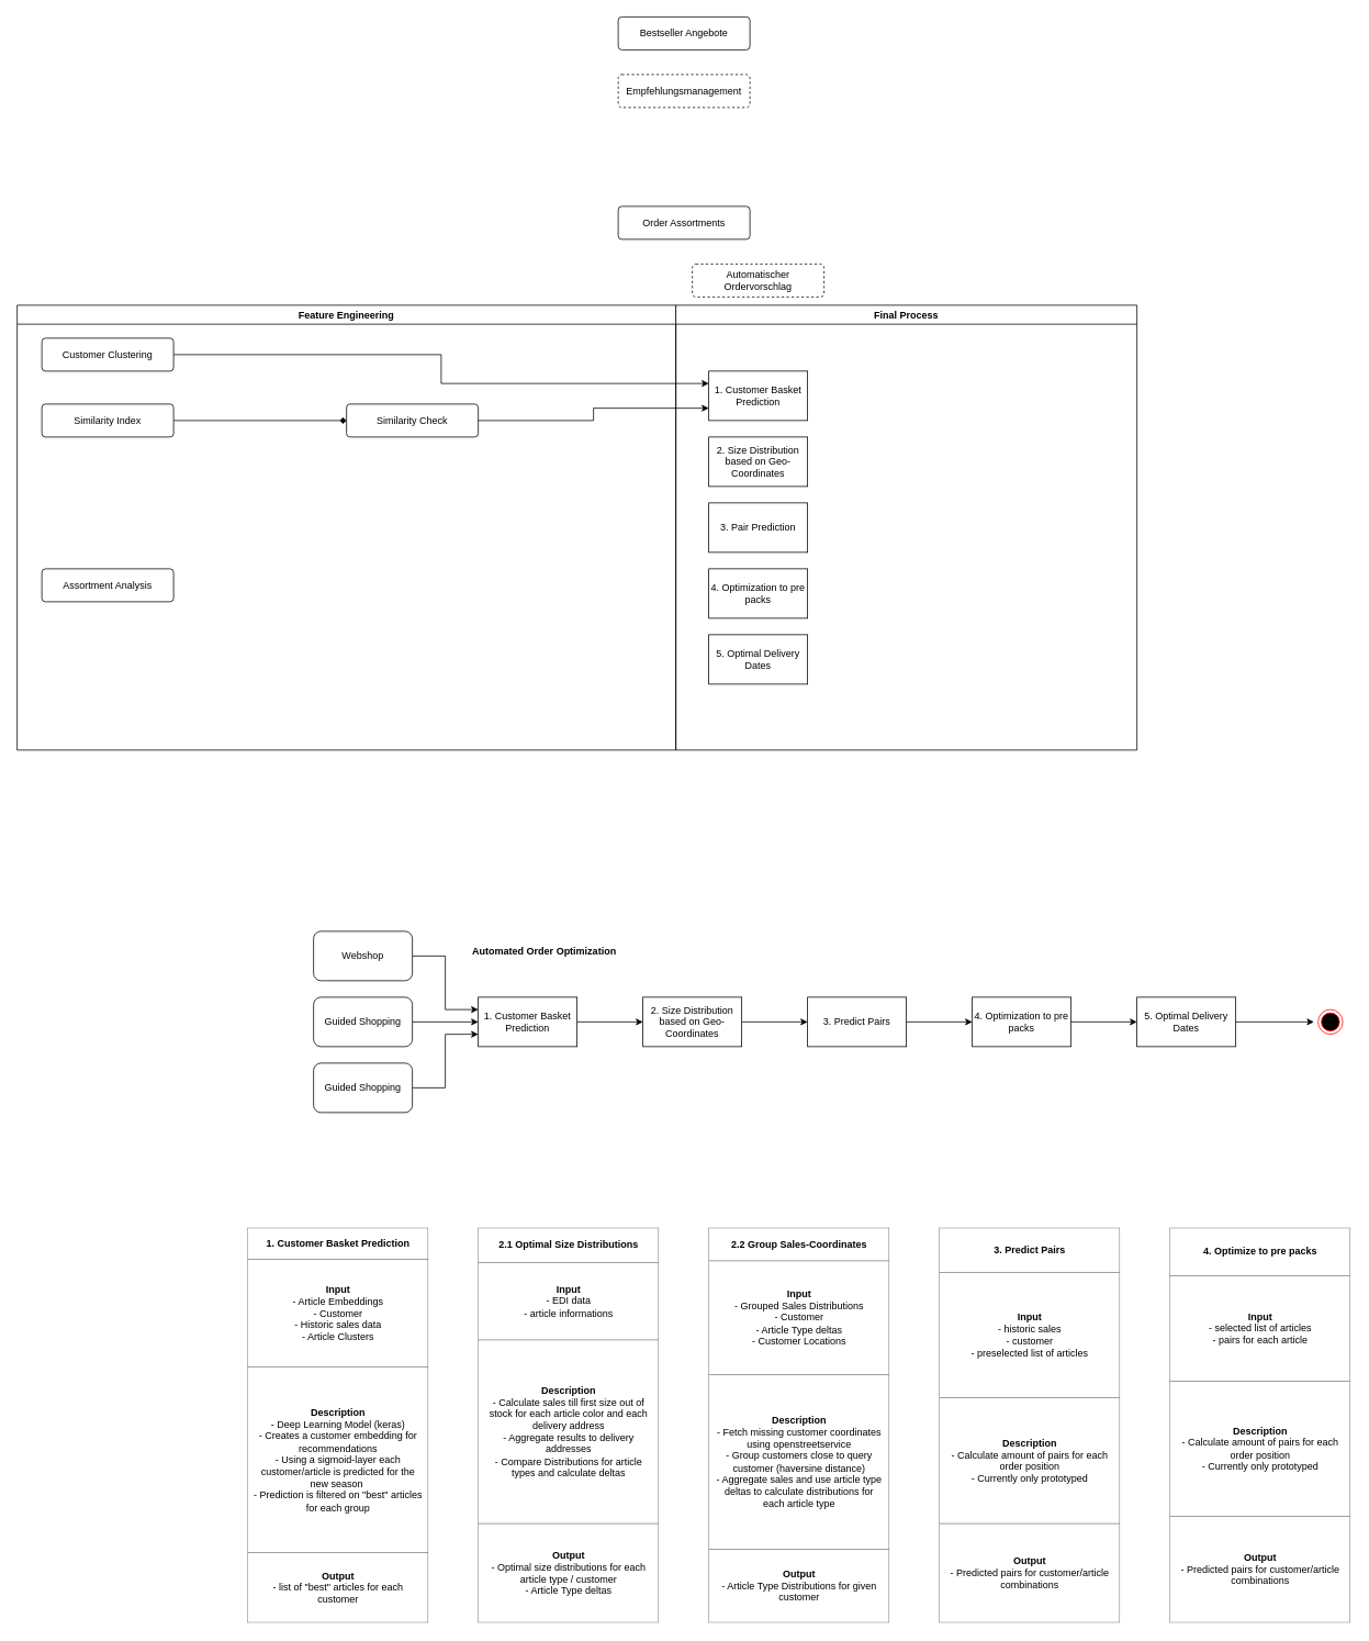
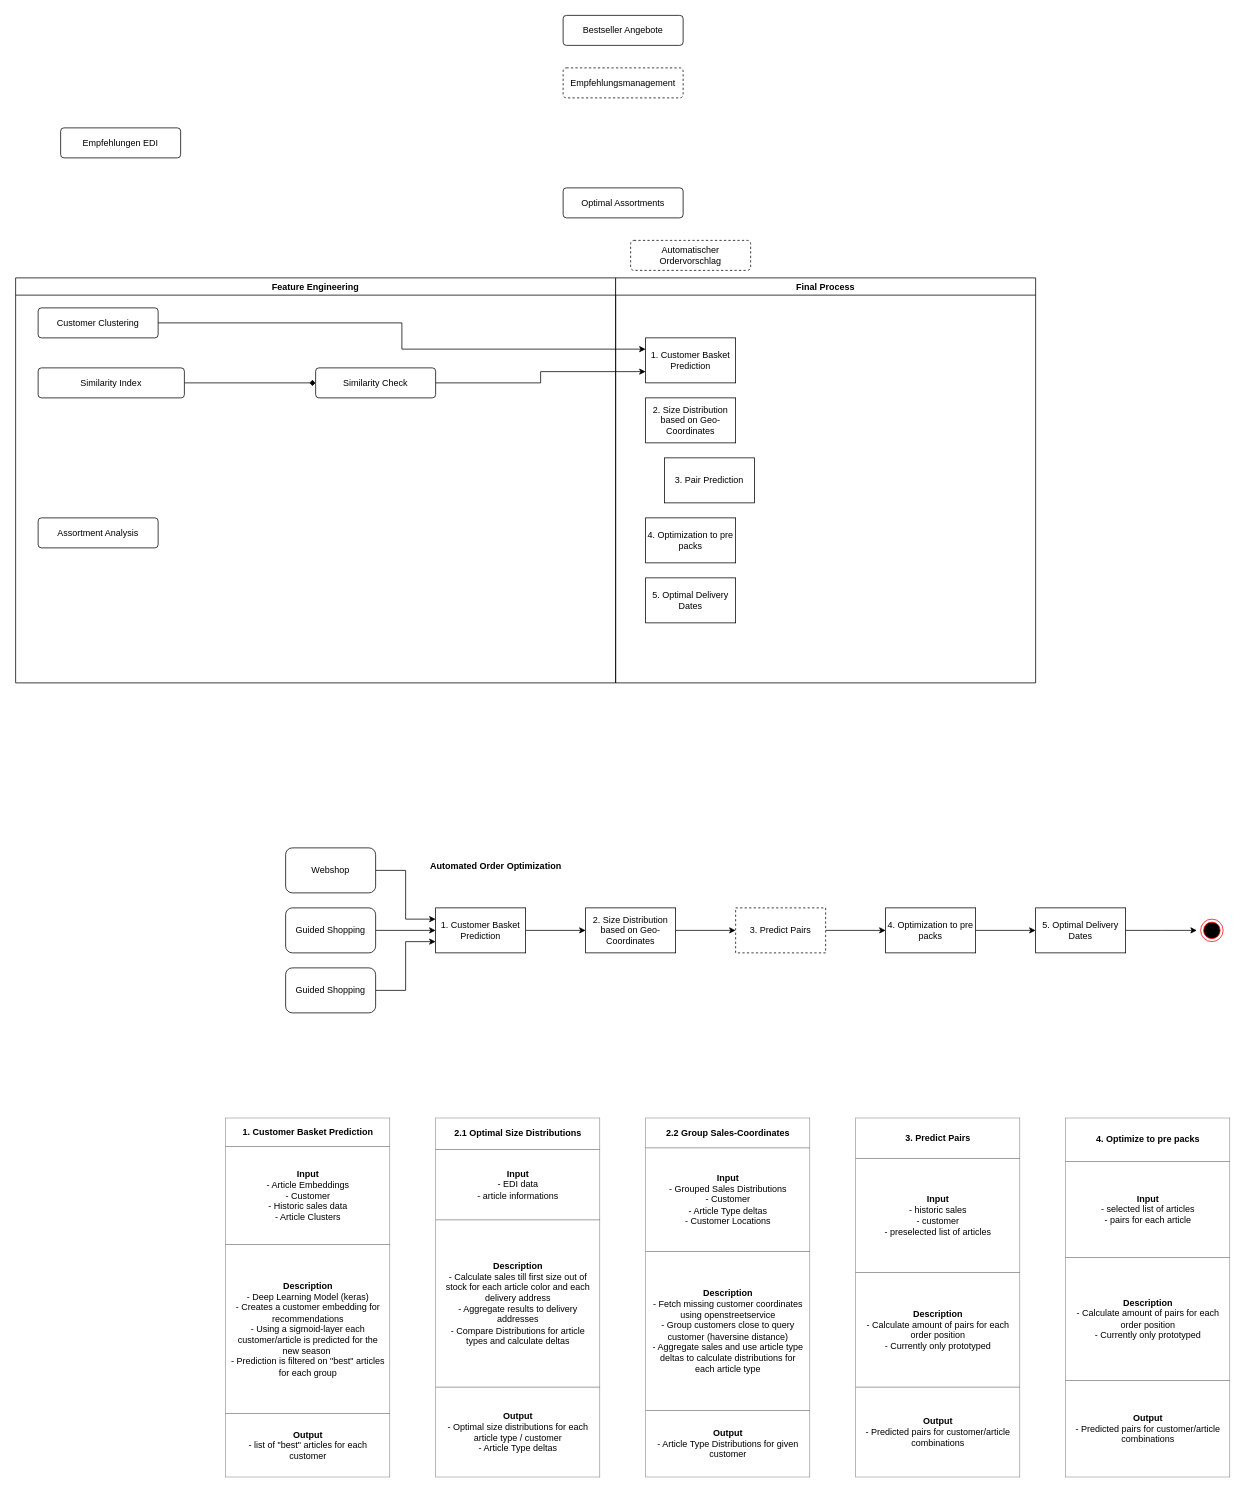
+ <mxCell id="3" value="Empfehlungen EDI" style="rounded=1;whiteSpace=wrap;html=1;fontSize=12;glass=0;strokeWidth=1;shadow=0;arcSize=11;" vertex="1" parent="1"><mxGeometry x="80" y="170" width="160" height="40" as="geometry" /></mxCell>
- <mxCell id="4" value="Order Assortments" style="rounded=1;whiteSpace=wrap;html=1;fontSize=12;glass=0;strokeWidth=1;shadow=0;arcSize=11;" vertex="1" parent="1"><mxGeometry x="750" y="250" width="160" height="40" as="geometry" /></mxCell>
+ <mxCell id="4" value="Optimal Assortments" style="rounded=1;whiteSpace=wrap;html=1;fontSize=12;glass=0;strokeWidth=1;shadow=0;arcSize=11;" vertex="1" parent="1"><mxGeometry x="750" y="250" width="160" height="40" as="geometry" /></mxCell>
- <mxCell id="14" value="Similarity Index" style="rounded=1;whiteSpace=wrap;html=1;fontSize=12;glass=0;strokeWidth=1;shadow=0;arcSize=11;" parent="12" vertex="1"><mxGeometry x="30" y="120" width="160" height="40" as="geometry" /></mxCell>
+ <mxCell id="14" value="Similarity Index" style="rounded=1;whiteSpace=wrap;html=1;fontSize=12;glass=0;strokeWidth=1;shadow=0;arcSize=11;" parent="12" vertex="1"><mxGeometry x="30" y="120" width="195" height="40" as="geometry" /></mxCell>
- <mxCell id="9" value="3. Pair Prediction" style="rounded=0;whiteSpace=wrap;html=1;" vertex="1" parent="1"><mxGeometry x="860" y="610" width="120" height="60" as="geometry" /></mxCell>
+ <mxCell id="9" value="3. Pair Prediction" style="rounded=0;whiteSpace=wrap;html=1;" vertex="1" parent="1"><mxGeometry x="885" y="610" width="120" height="60" as="geometry" /></mxCell>
- <mxCell id="26" value="3. Predict Pairs" style="rounded=0;whiteSpace=wrap;html=1;" vertex="1" parent="1"><mxGeometry x="980" y="1210" width="120" height="60" as="geometry" /></mxCell>
+ <mxCell id="26" value="3. Predict Pairs" style="rounded=0;whiteSpace=wrap;html=1;dashed=1;" vertex="1" parent="1"><mxGeometry x="980" y="1210" width="120" height="60" as="geometry" /></mxCell>
